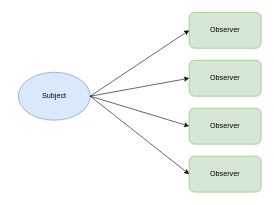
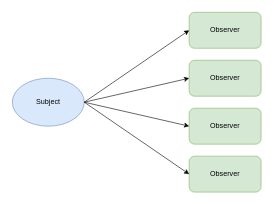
- <mxCell id="2" value="Subject" style="ellipse;whiteSpace=wrap;html=1;fillColor=#dae8fc;strokeColor=#6c8ebf;" parent="1" vertex="1"><mxGeometry x="30" y="120" width="120" height="80" as="geometry" /></mxCell>
+ <mxCell id="2" value="Subject" style="ellipse;whiteSpace=wrap;html=1;fillColor=#dae8fc;strokeColor=#6c8ebf;" parent="1" vertex="1"><mxGeometry x="20" y="130" width="120" height="80" as="geometry" /></mxCell>
